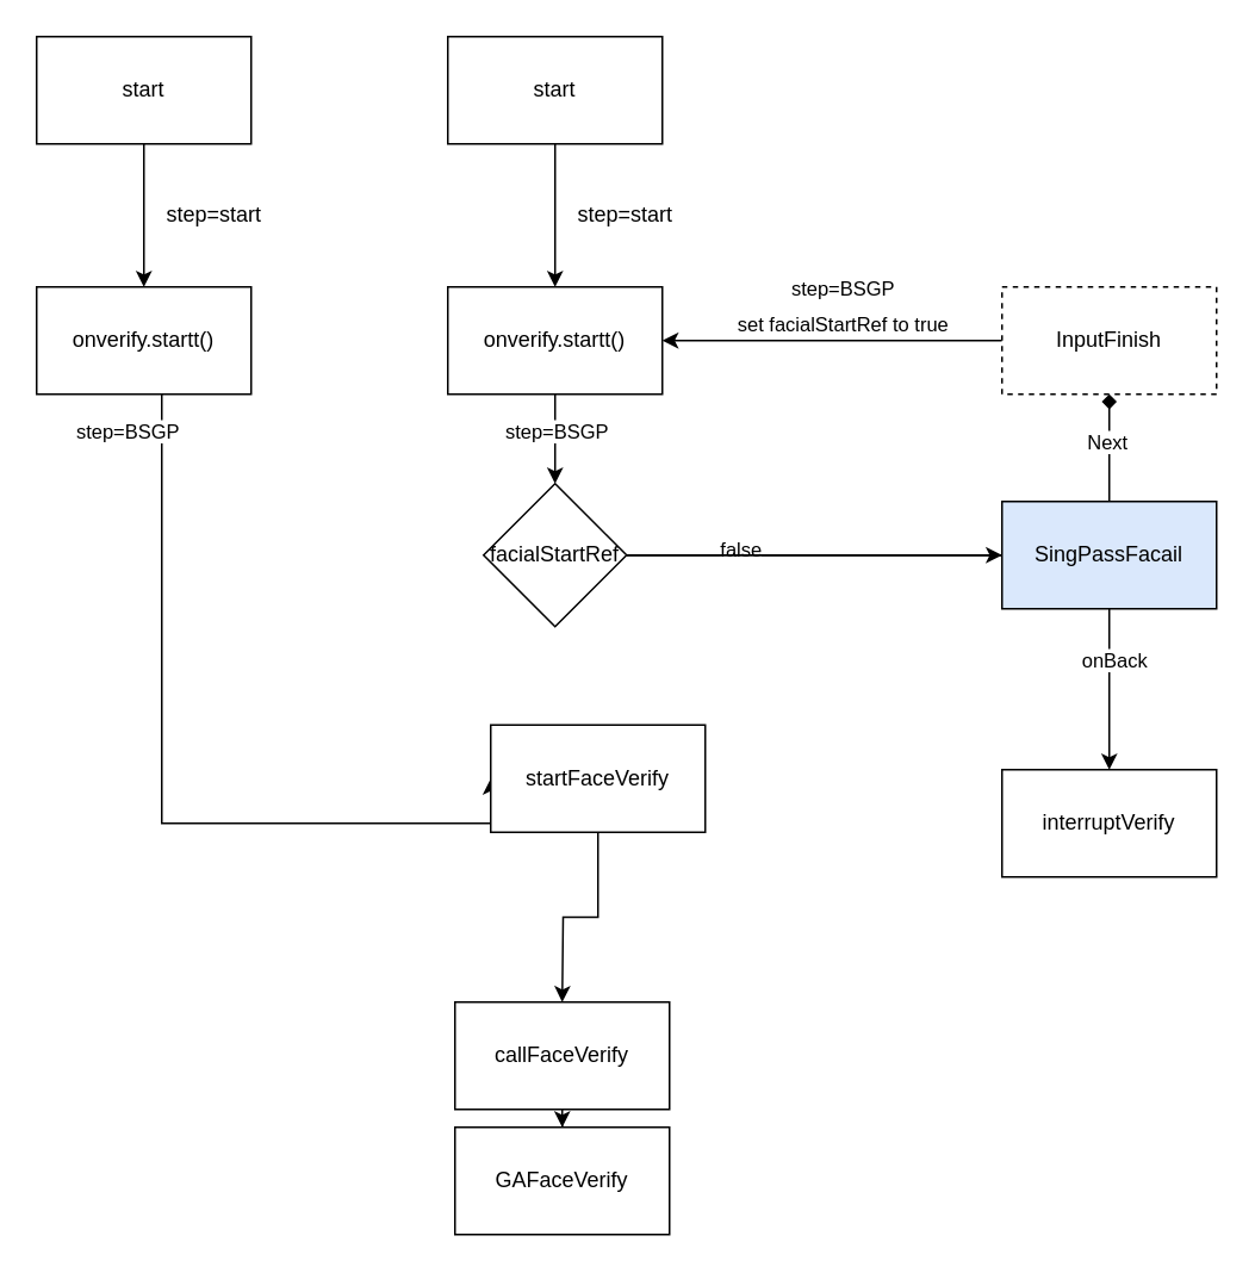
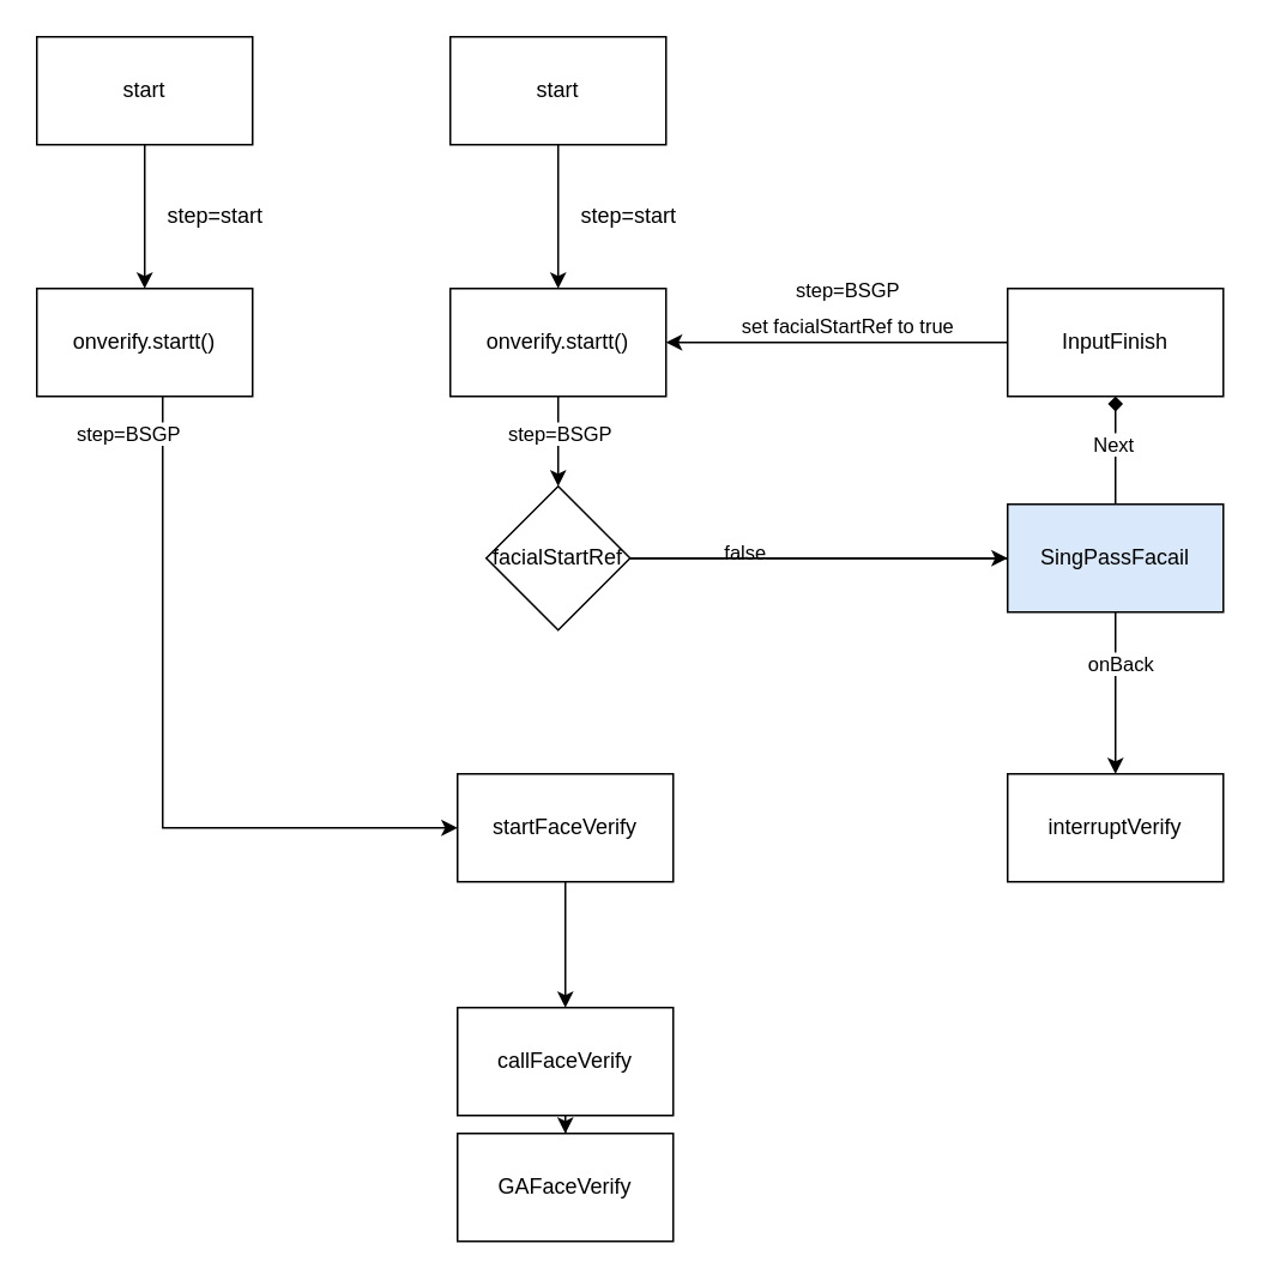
- <mxCell id="29" value="InputFinish" style="whiteSpace=wrap;html=1;dashed=1;" vertex="1" parent="1"><mxGeometry x="560" y="160" width="120" height="60" as="geometry" /></mxCell>
+ <mxCell id="29" value="InputFinish" style="whiteSpace=wrap;html=1;" vertex="1" parent="1"><mxGeometry x="560" y="160" width="120" height="60" as="geometry" /></mxCell>
- <mxCell id="18" value="startFaceVerify" style="rounded=0;whiteSpace=wrap;html=1;" vertex="1" parent="1"><mxGeometry x="274" y="405" width="120" height="60" as="geometry" /></mxCell>
+ <mxCell id="18" value="startFaceVerify" style="rounded=0;whiteSpace=wrap;html=1;" vertex="1" parent="1"><mxGeometry x="254" y="430" width="120" height="60" as="geometry" /></mxCell>
